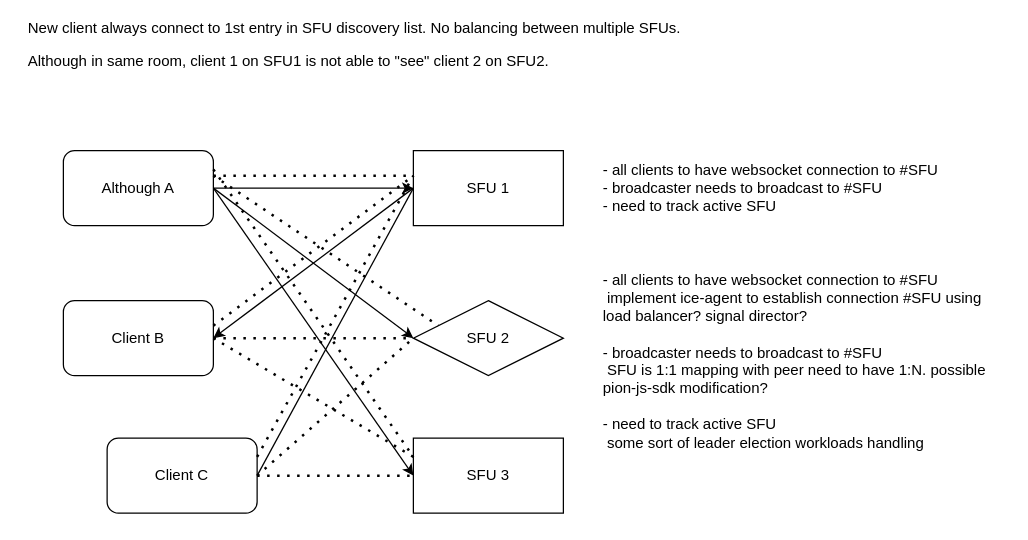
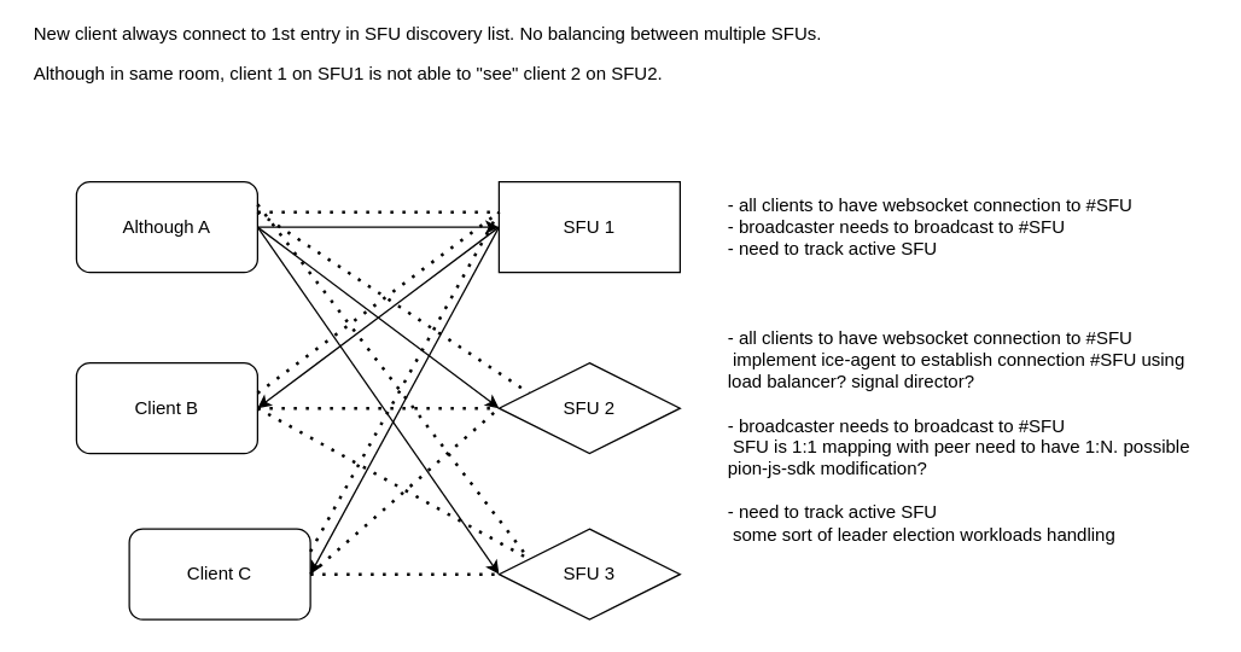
- <mxCell id="10" value="" style="endArrow=none;html=1;rounded=0;exitX=0;exitY=0.5;exitDx=0;exitDy=0;entryX=1;entryY=0.5;entryDx=0;entryDy=0;" edge="1" parent="1" source="5" target="4"><mxGeometry width="50" height="50" relative="1" as="geometry"><mxPoint x="340" y="160" as="sourcePoint" /><mxPoint x="180" y="280" as="targetPoint" /></mxGeometry></mxCell>
+ <mxCell id="10" value="" style="endArrow=classic;html=1;rounded=0;exitX=0;exitY=0.5;exitDx=0;exitDy=0;entryX=1;entryY=0.5;entryDx=0;entryDy=0;" edge="1" parent="1" source="5" target="4"><mxGeometry width="50" height="50" relative="1" as="geometry"><mxPoint x="340" y="160" as="sourcePoint" /><mxPoint x="180" y="280" as="targetPoint" /></mxGeometry></mxCell>
- <mxCell id="7" value="SFU 3" style="rounded=0;whiteSpace=wrap;html=1;" vertex="1" parent="1"><mxGeometry x="330" y="350" width="120" height="60" as="geometry" /></mxCell>
+ <mxCell id="7" value="SFU 3" style="rhombus;whiteSpace=wrap;html=1;" vertex="1" parent="1"><mxGeometry x="330" y="350" width="120" height="60" as="geometry" /></mxCell>
